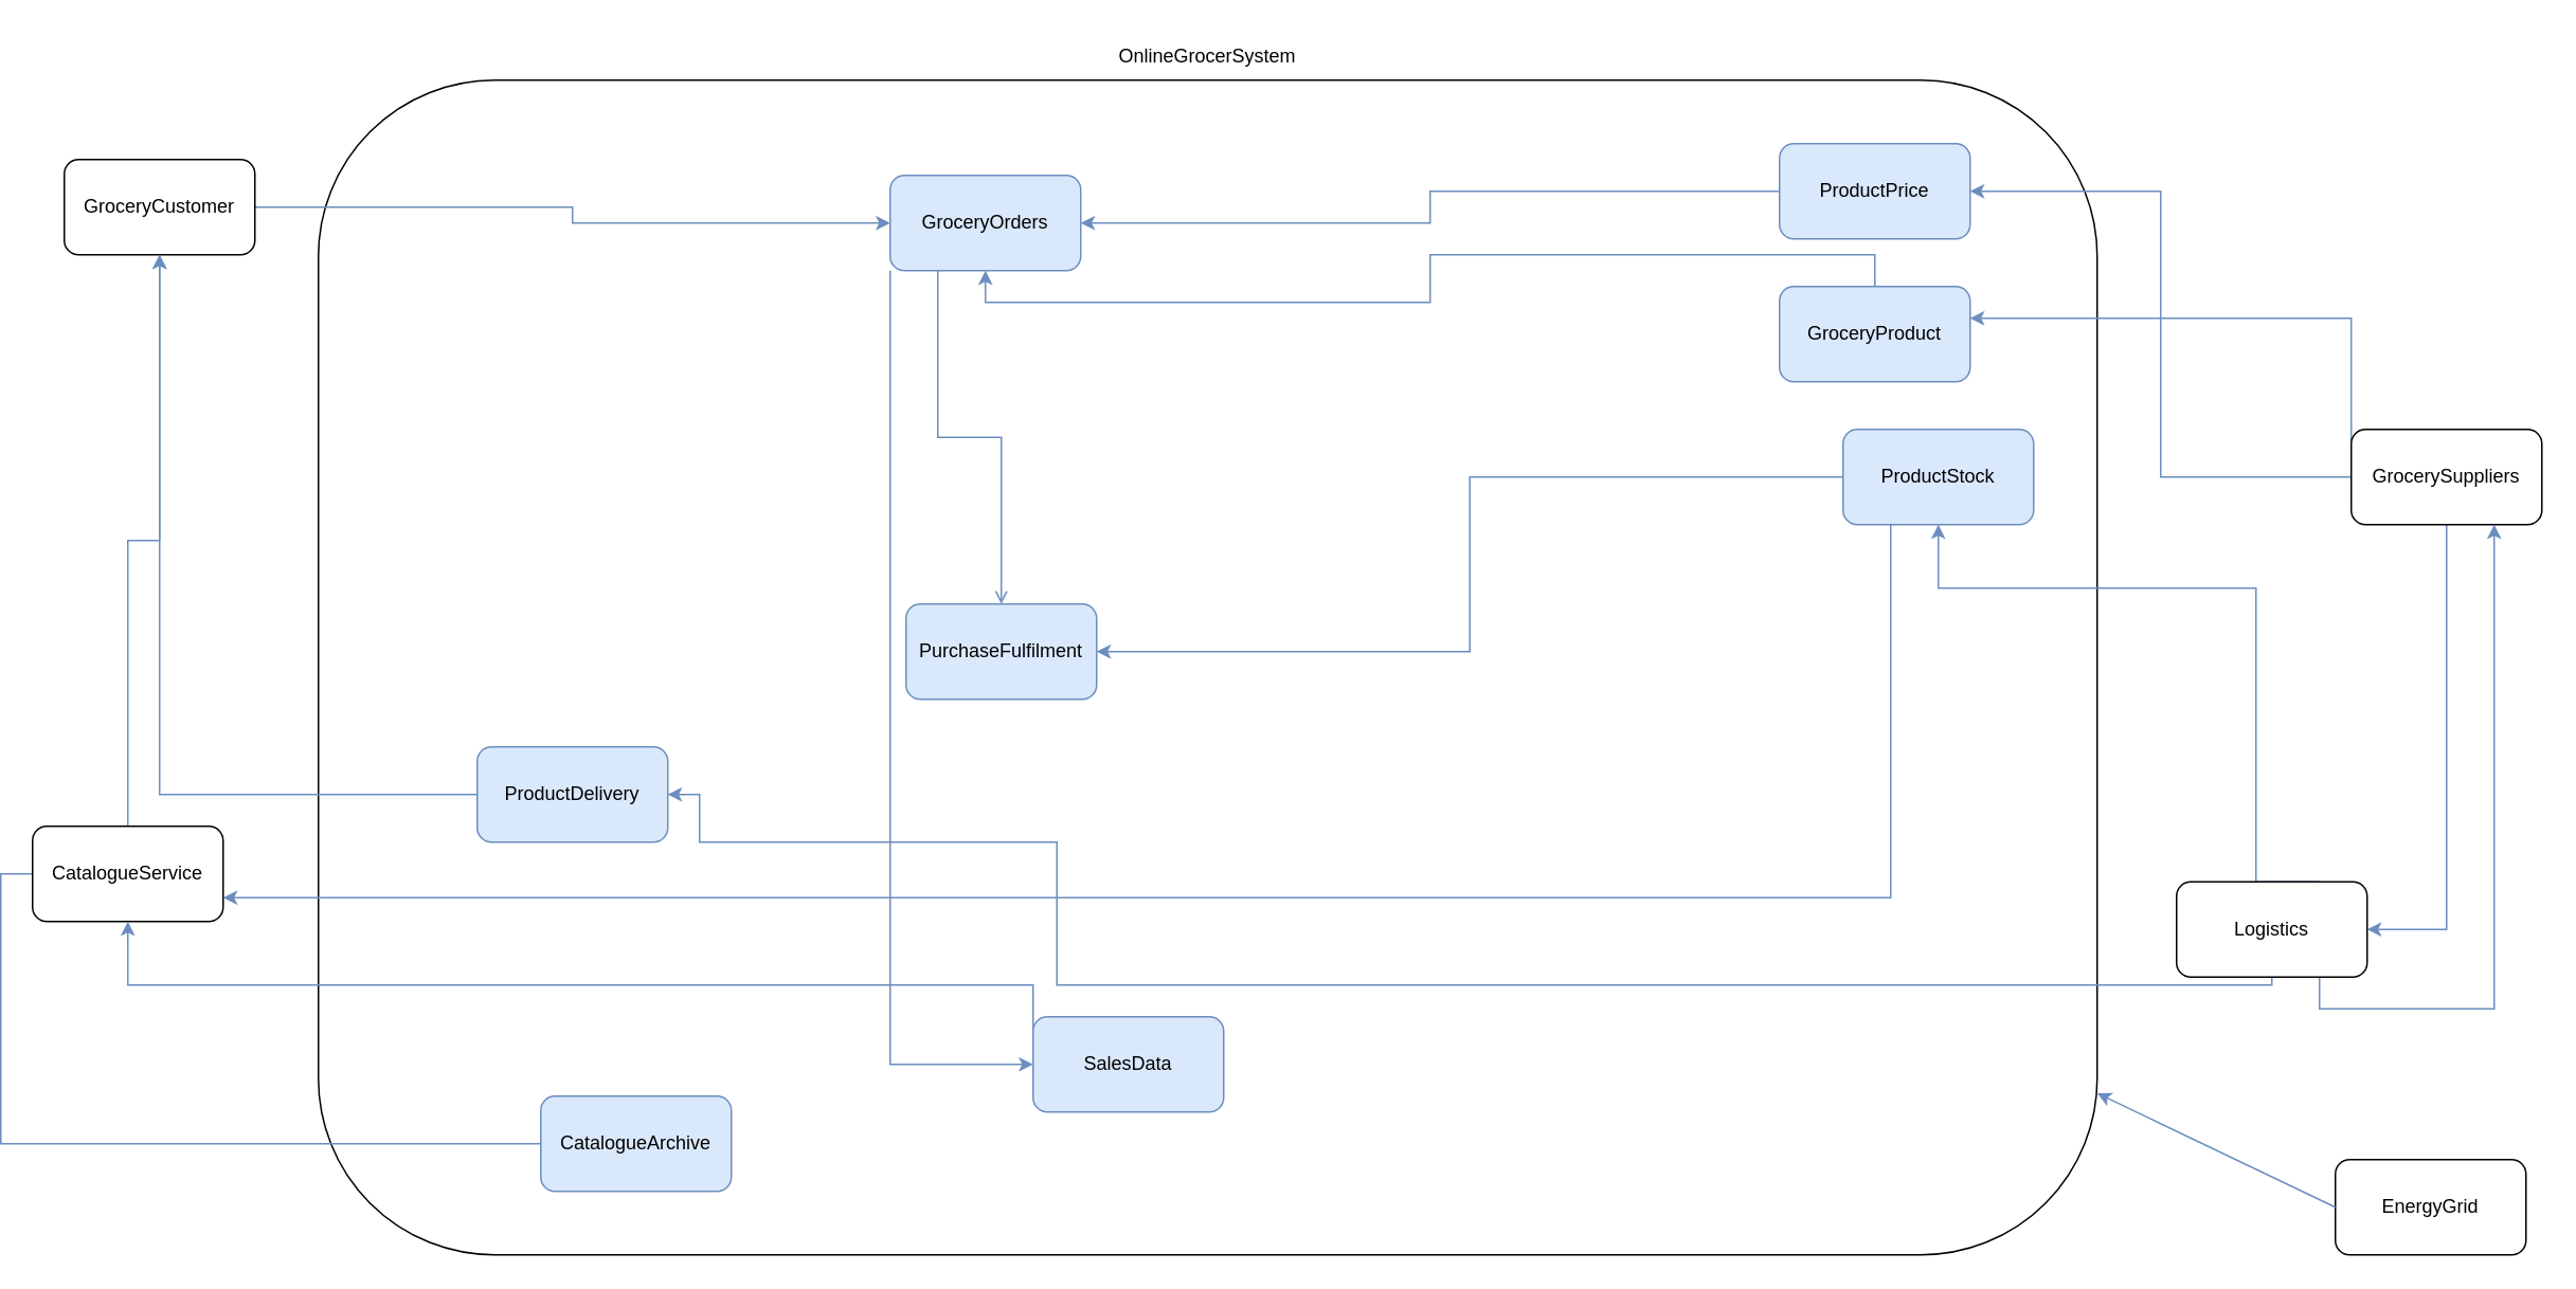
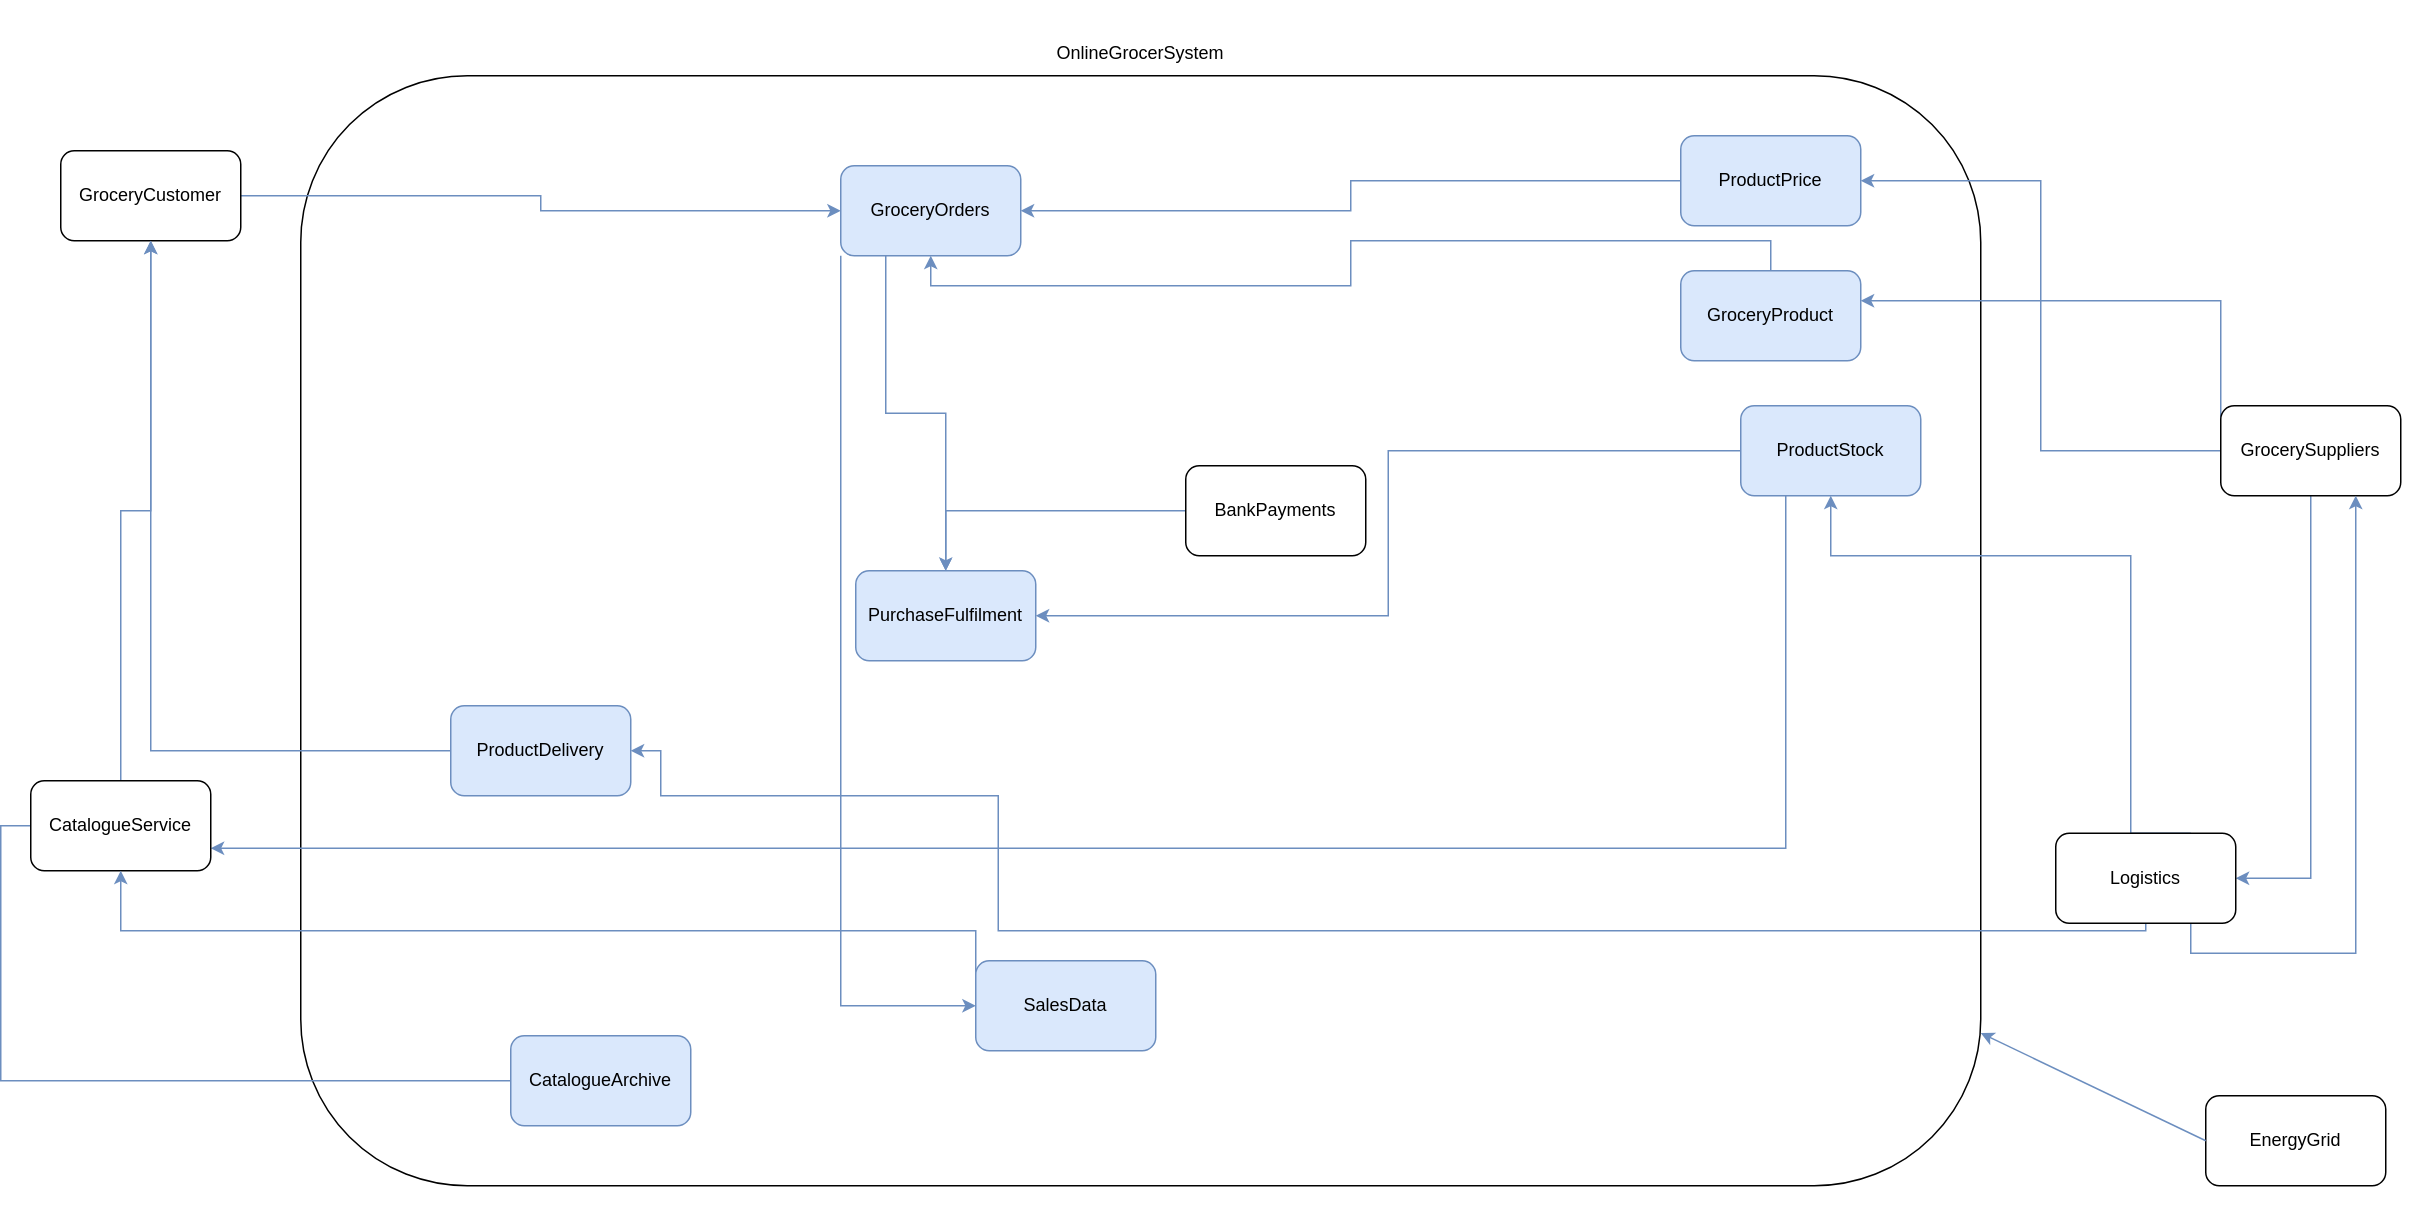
+ <mxCell id="21" style="edgeStyle=orthogonalEdgeStyle;rounded=0;orthogonalLoop=1;jettySize=auto;html=1;exitX=0;exitY=0.5;exitDx=0;exitDy=0;fillColor=#dae8fc;strokeColor=#6c8ebf;" edge="1" parent="1" source="22" target="34"><mxGeometry relative="1" as="geometry" /></mxCell>
+ <mxCell id="22" value="BankPayments" style="rounded=1;whiteSpace=wrap;html=1;" vertex="1" parent="1"><mxGeometry x="790" y="310" width="120" height="60" as="geometry" /></mxCell>
